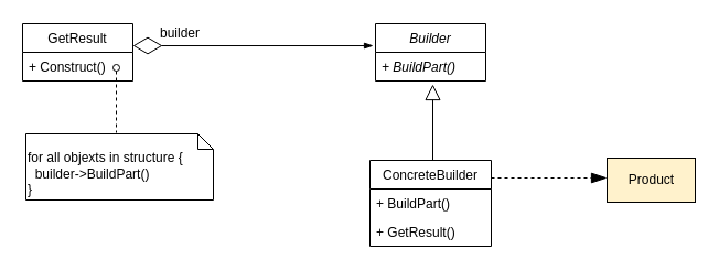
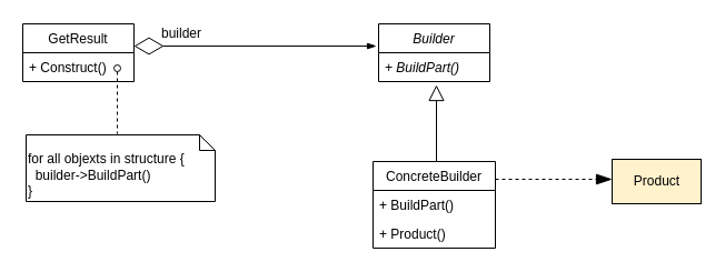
- <mxCell id="8" value="+ GetResult()" style="text;strokeColor=none;fillColor=none;align=left;verticalAlign=top;spacingLeft=4;spacingRight=4;overflow=hidden;rotatable=0;points=[[0,0.5],[1,0.5]];portConstraint=eastwest;fontStyle=0" parent="6" vertex="1"><mxGeometry y="52" width="110" height="26" as="geometry" /></mxCell>
+ <mxCell id="8" value="+ Product()" style="text;strokeColor=none;fillColor=none;align=left;verticalAlign=top;spacingLeft=4;spacingRight=4;overflow=hidden;rotatable=0;points=[[0,0.5],[1,0.5]];portConstraint=eastwest;fontStyle=0" parent="6" vertex="1"><mxGeometry y="52" width="110" height="26" as="geometry" /></mxCell>
